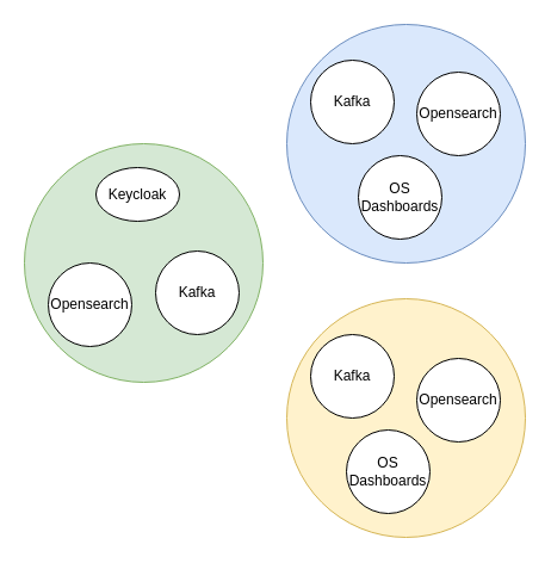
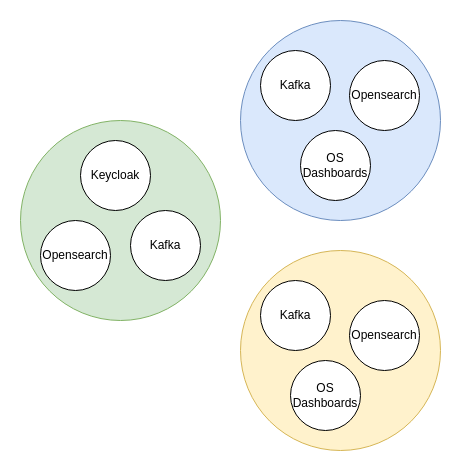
- <mxCell id="12" value="Keycloak" style="ellipse;whiteSpace=wrap;html=1;aspect=fixed;" parent="1" vertex="1"><mxGeometry x="80" y="140" width="70" height="45" as="geometry" /></mxCell>
+ <mxCell id="12" value="Keycloak" style="ellipse;whiteSpace=wrap;html=1;aspect=fixed;" parent="1" vertex="1"><mxGeometry x="80" y="140" width="70" height="70" as="geometry" /></mxCell>
